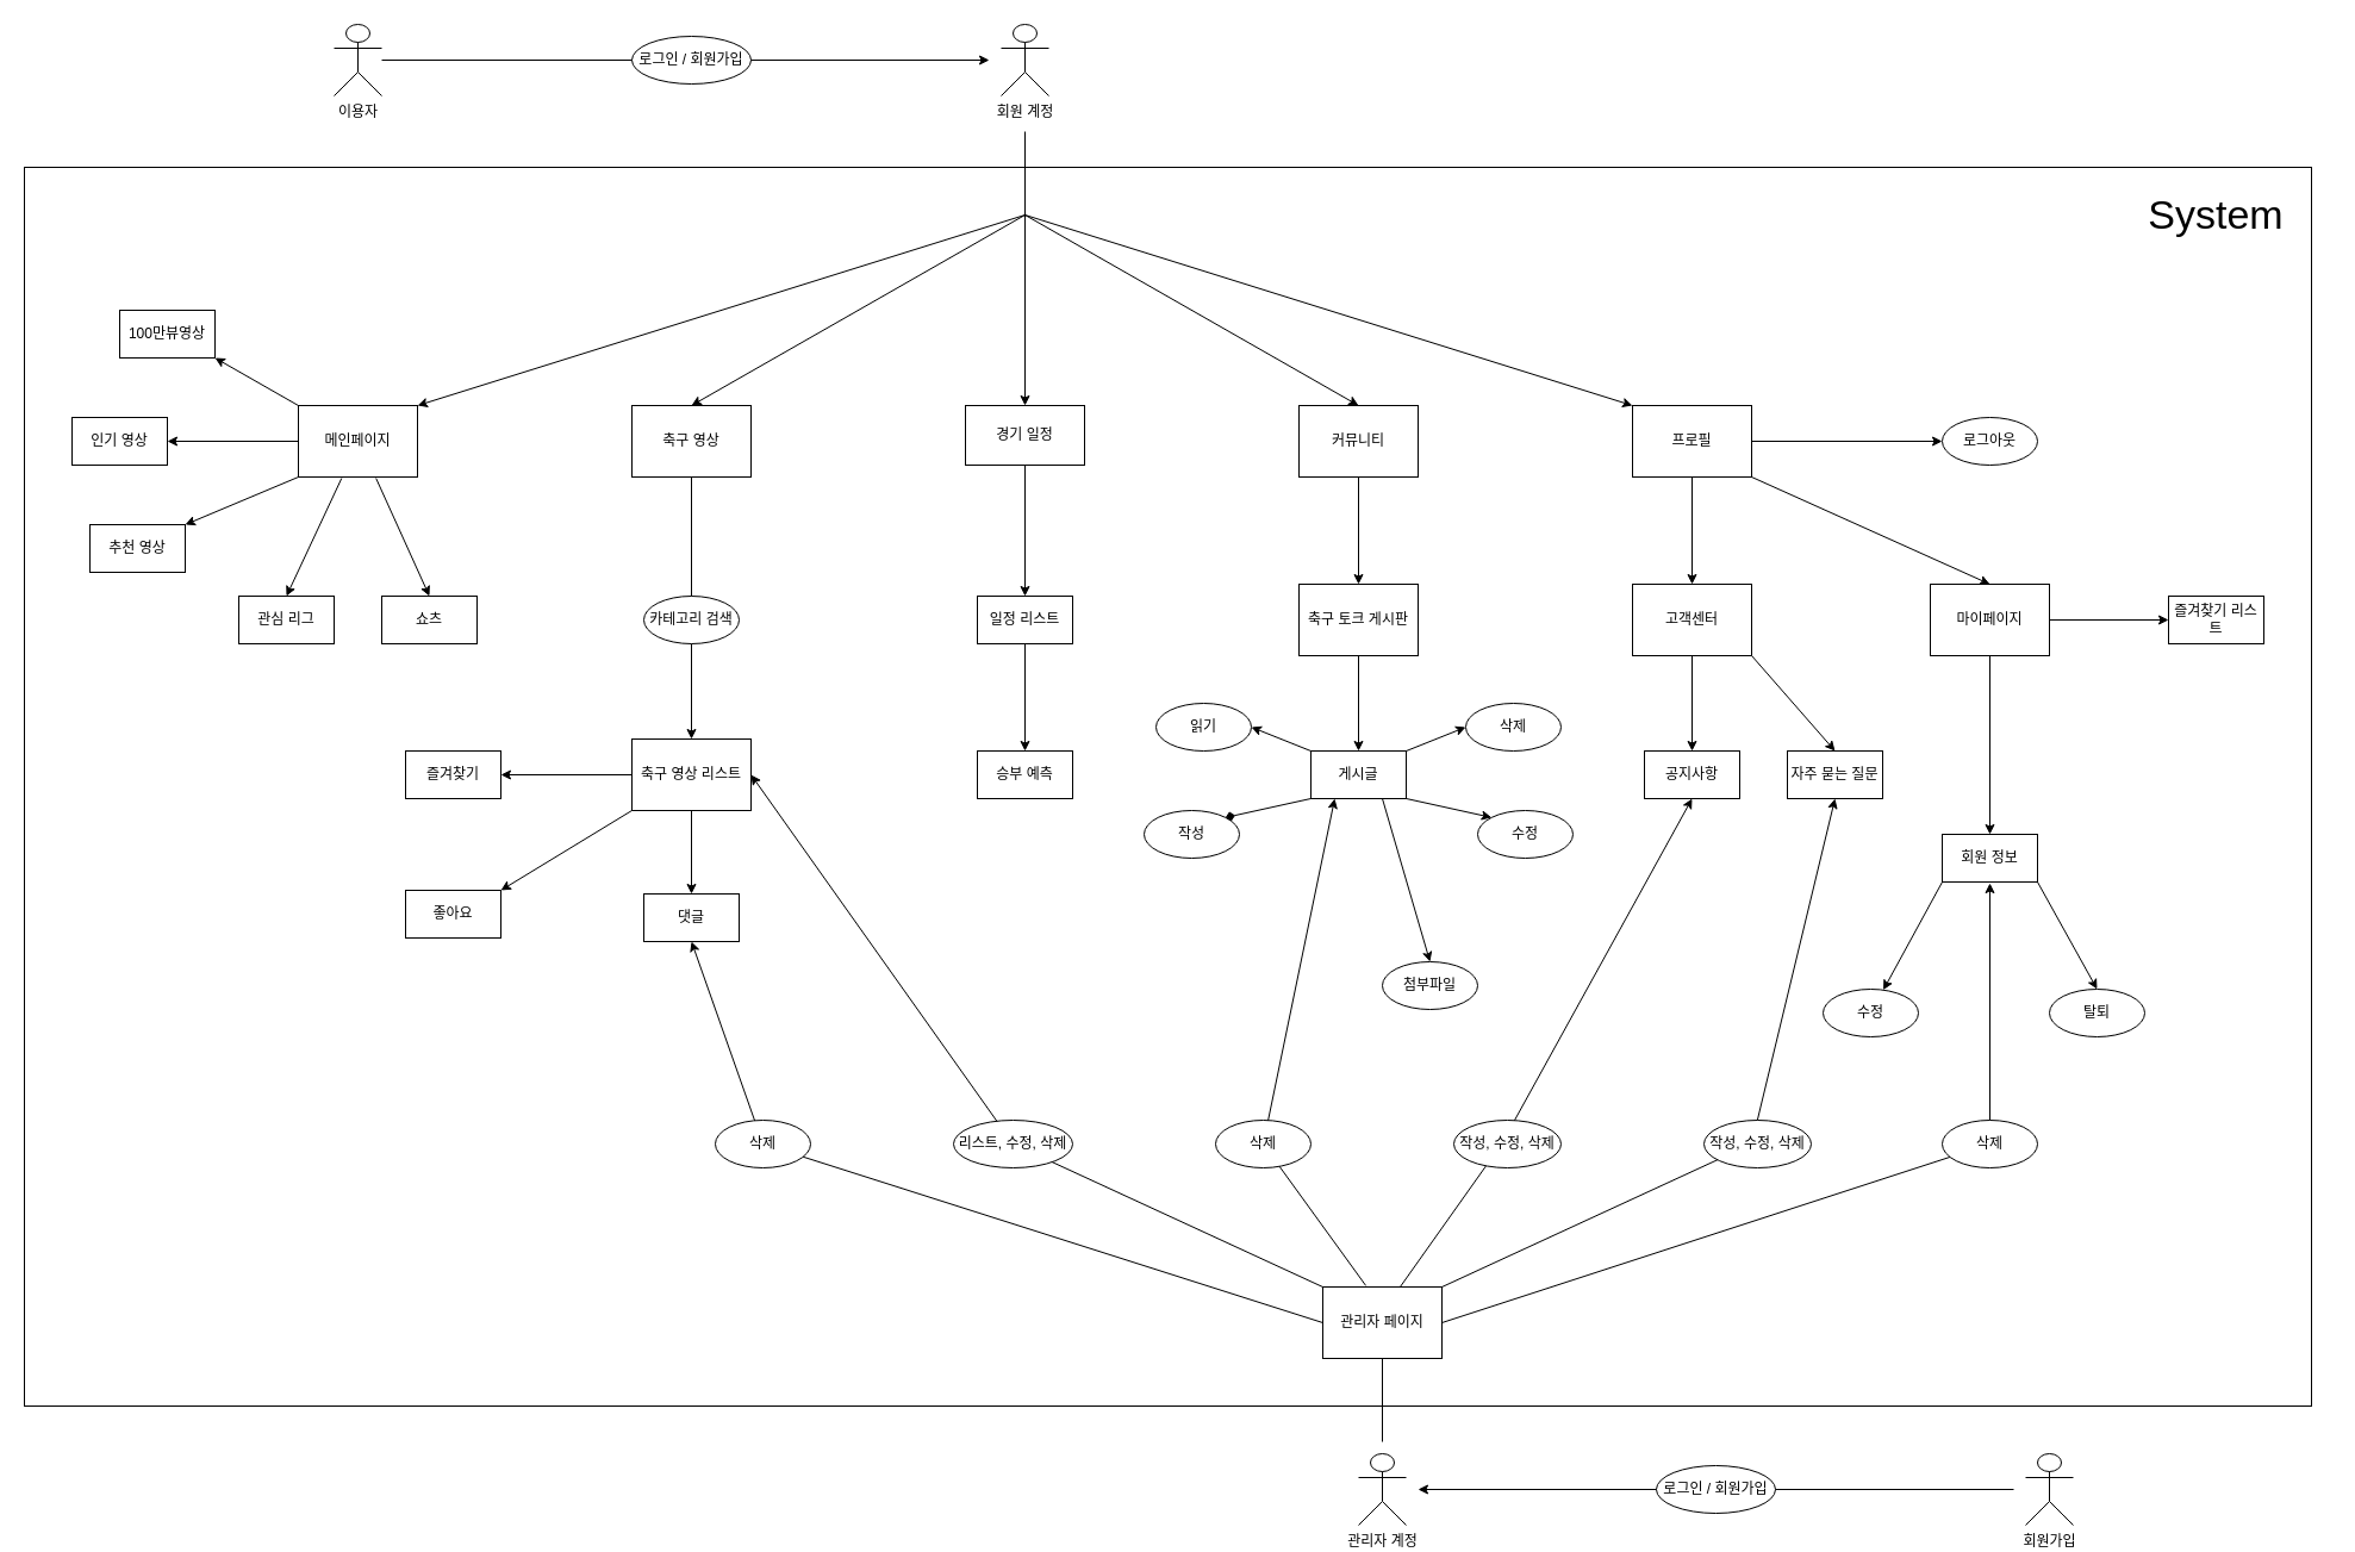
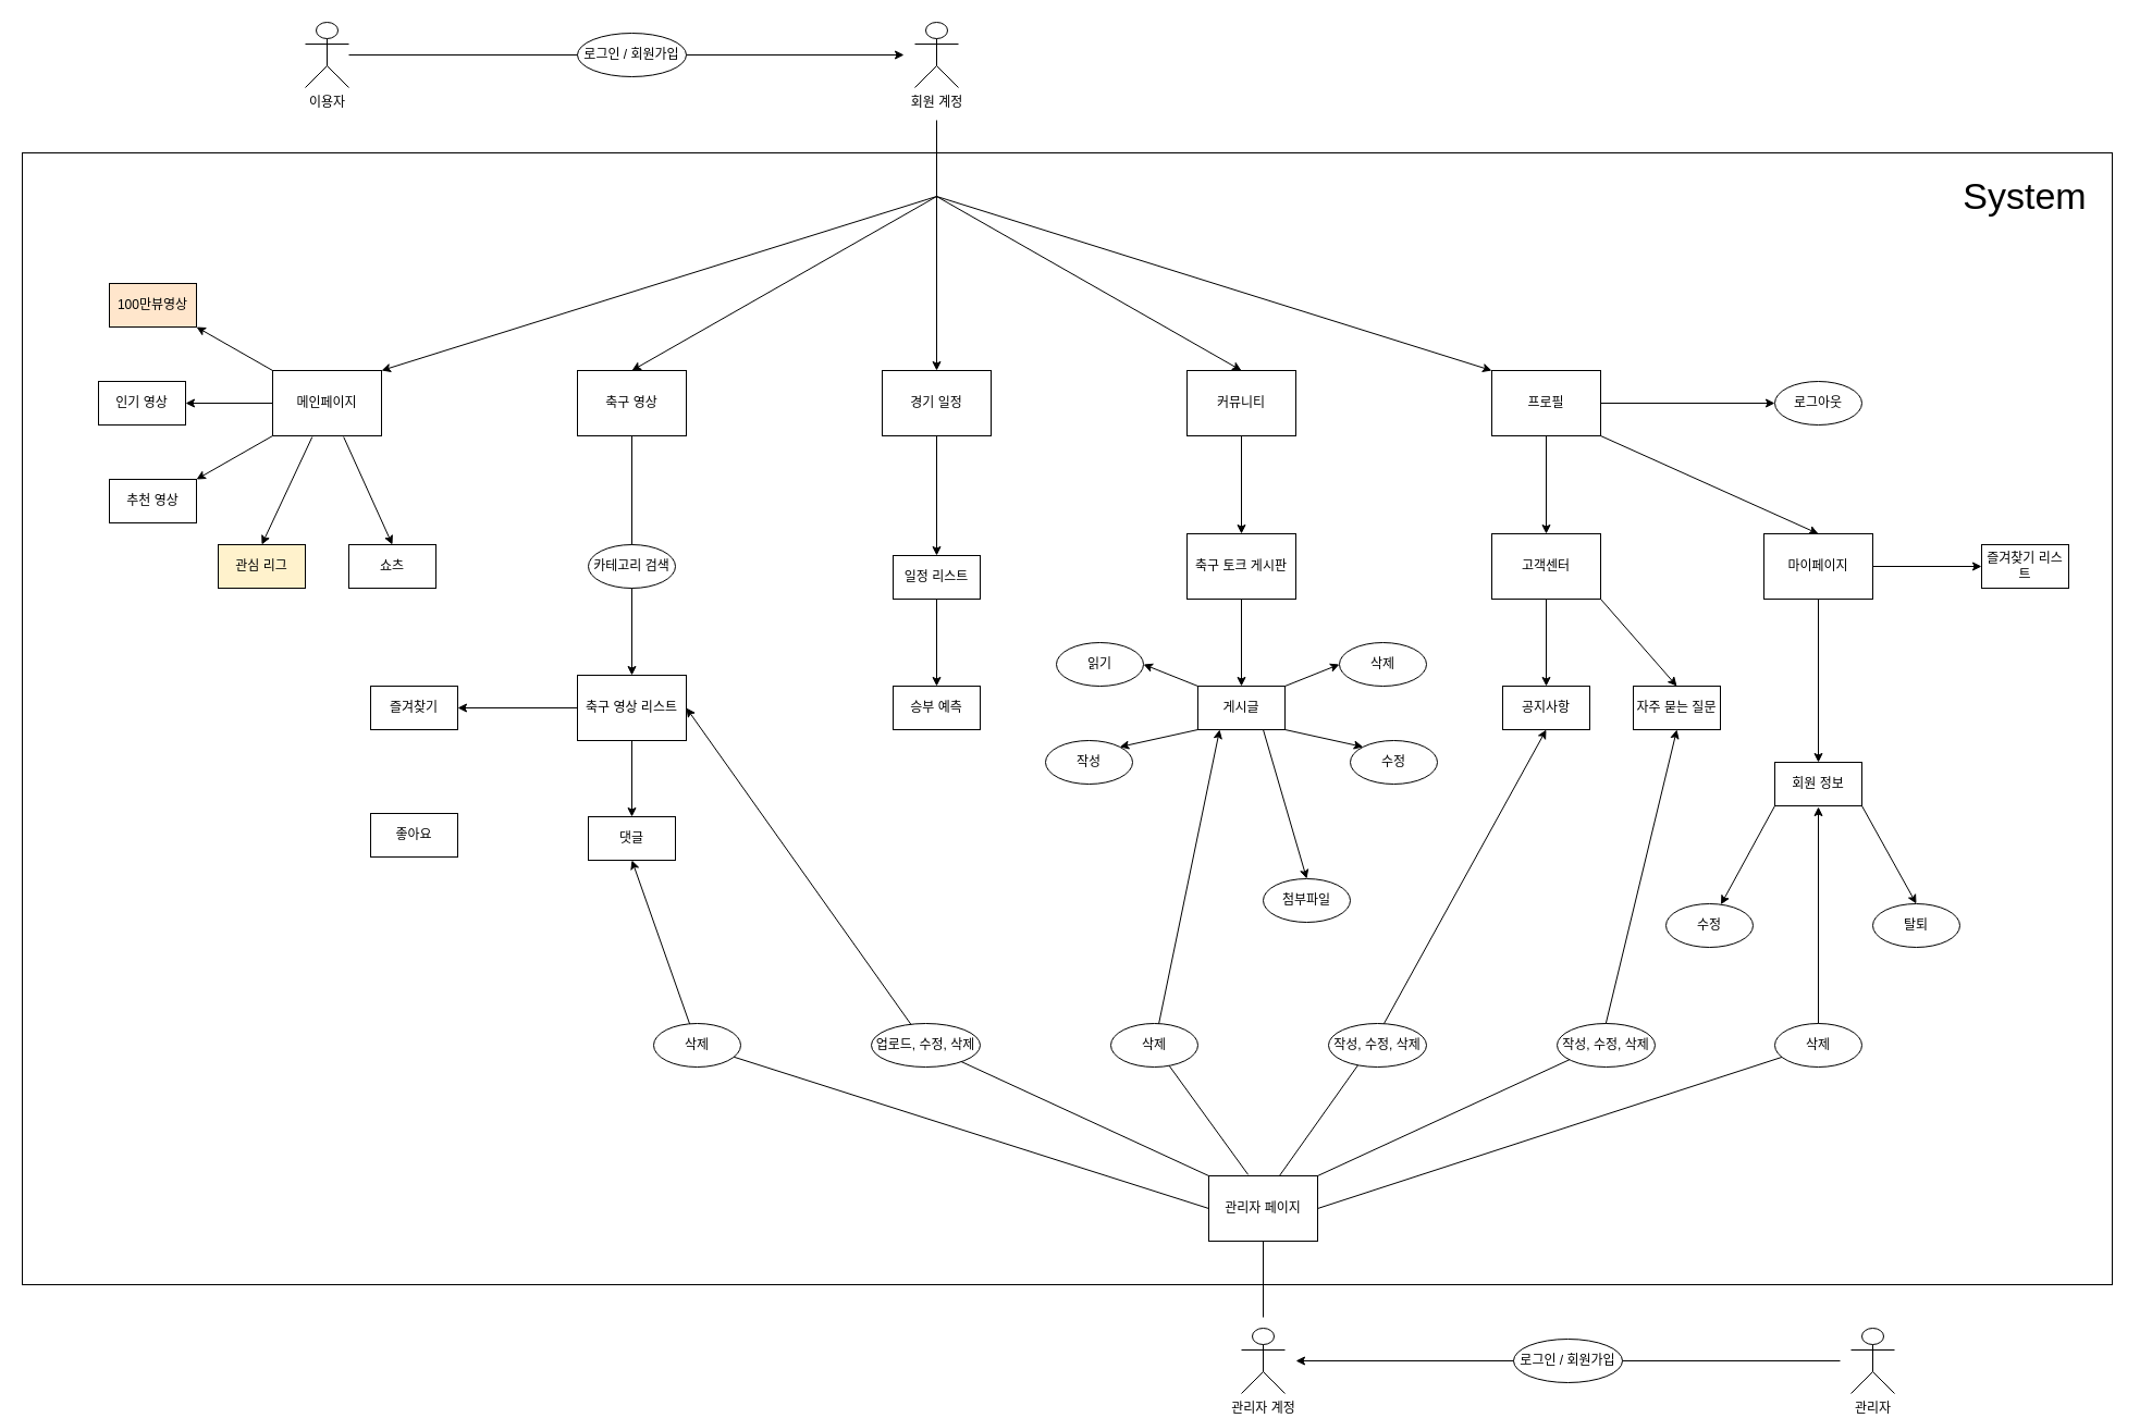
- <mxCell id="16" value="100만뷰영상" style="rounded=0;whiteSpace=wrap;html=1;" vertex="1" parent="1"><mxGeometry x="100" y="260" width="80" height="40" as="geometry" /></mxCell>
+ <mxCell id="16" value="100만뷰영상" style="rounded=0;whiteSpace=wrap;html=1;fillColor=#ffe6cc;" vertex="1" parent="1"><mxGeometry x="100" y="260" width="80" height="40" as="geometry" /></mxCell>
- <mxCell id="12" value="경기 일정" style="rounded=0;whiteSpace=wrap;html=1;" vertex="1" parent="1"><mxGeometry x="810" y="340" width="100" height="50" as="geometry" /></mxCell>
+ <mxCell id="12" value="경기 일정" style="rounded=0;whiteSpace=wrap;html=1;" vertex="1" parent="1"><mxGeometry x="810" y="340" width="100" height="60" as="geometry" /></mxCell>
- <mxCell id="19" value="인기 영상" style="rounded=0;whiteSpace=wrap;html=1;" vertex="1" parent="1"><mxGeometry x="60" y="350" width="80" height="40" as="geometry" /></mxCell>
+ <mxCell id="19" value="인기 영상" style="rounded=0;whiteSpace=wrap;html=1;" vertex="1" parent="1"><mxGeometry x="90" y="350" width="80" height="40" as="geometry" /></mxCell>
- <mxCell id="18" value="추천 영상" style="rounded=0;whiteSpace=wrap;html=1;" vertex="1" parent="1"><mxGeometry x="75" y="440" width="80" height="40" as="geometry" /></mxCell>
+ <mxCell id="18" value="추천 영상" style="rounded=0;whiteSpace=wrap;html=1;" vertex="1" parent="1"><mxGeometry x="100" y="440" width="80" height="40" as="geometry" /></mxCell>
- <mxCell id="17" value="관심 리그" style="rounded=0;whiteSpace=wrap;html=1;" vertex="1" parent="1"><mxGeometry x="200" y="500" width="80" height="40" as="geometry" /></mxCell>
+ <mxCell id="17" value="관심 리그" style="rounded=0;whiteSpace=wrap;html=1;fillColor=#fff2cc;" vertex="1" parent="1"><mxGeometry x="200" y="500" width="80" height="40" as="geometry" /></mxCell>
- <mxCell id="34" value="일정 리스트" style="rounded=0;whiteSpace=wrap;html=1;" vertex="1" parent="1"><mxGeometry x="820" y="500" width="80" height="40" as="geometry" /></mxCell>
+ <mxCell id="34" value="일정 리스트" style="rounded=0;whiteSpace=wrap;html=1;" vertex="1" parent="1"><mxGeometry x="820" y="510" width="80" height="40" as="geometry" /></mxCell>
- <mxCell id="46" value="" style="endArrow=diamond;html=1;rounded=0;exitX=0;exitY=1;exitDx=0;exitDy=0;entryX=1;entryY=0;entryDx=0;entryDy=0;" edge="1" parent="1" source="44" target="39"><mxGeometry width="50" height="50" relative="1" as="geometry"><mxPoint x="930" y="710" as="sourcePoint" /><mxPoint x="980" y="660" as="targetPoint" /></mxGeometry></mxCell>
+ <mxCell id="46" value="" style="endArrow=classic;html=1;rounded=0;exitX=0;exitY=1;exitDx=0;exitDy=0;entryX=1;entryY=0;entryDx=0;entryDy=0;" edge="1" parent="1" source="44" target="39"><mxGeometry width="50" height="50" relative="1" as="geometry"><mxPoint x="930" y="710" as="sourcePoint" /><mxPoint x="980" y="660" as="targetPoint" /></mxGeometry></mxCell>
- <mxCell id="30" value="" style="endArrow=classic;html=1;rounded=0;entryX=1;entryY=0;entryDx=0;entryDy=0;exitX=0;exitY=1;exitDx=0;exitDy=0;" edge="1" parent="1" source="32" target="28"><mxGeometry width="50" height="50" relative="1" as="geometry"><mxPoint x="540" y="660" as="sourcePoint" /><mxPoint x="720" y="700" as="targetPoint" /></mxGeometry></mxCell>
- <mxCell id="86" value="리스트, 수정, 삭제" style="ellipse;whiteSpace=wrap;html=1;" vertex="1" parent="1"><mxGeometry x="800" y="940" width="100" height="40" as="geometry" /></mxCell>
+ <mxCell id="86" value="업로드, 수정, 삭제" style="ellipse;whiteSpace=wrap;html=1;" vertex="1" parent="1"><mxGeometry x="800" y="940" width="100" height="40" as="geometry" /></mxCell>
- <mxCell id="80" value="회원가입" style="shape=umlActor;verticalLabelPosition=bottom;verticalAlign=top;html=1;outlineConnect=0;" vertex="1" parent="1"><mxGeometry x="1700" y="1220" width="40" height="60" as="geometry" /></mxCell>
+ <mxCell id="80" value="관리자" style="shape=umlActor;verticalLabelPosition=bottom;verticalAlign=top;html=1;outlineConnect=0;" vertex="1" parent="1"><mxGeometry x="1700" y="1220" width="40" height="60" as="geometry" /></mxCell>
